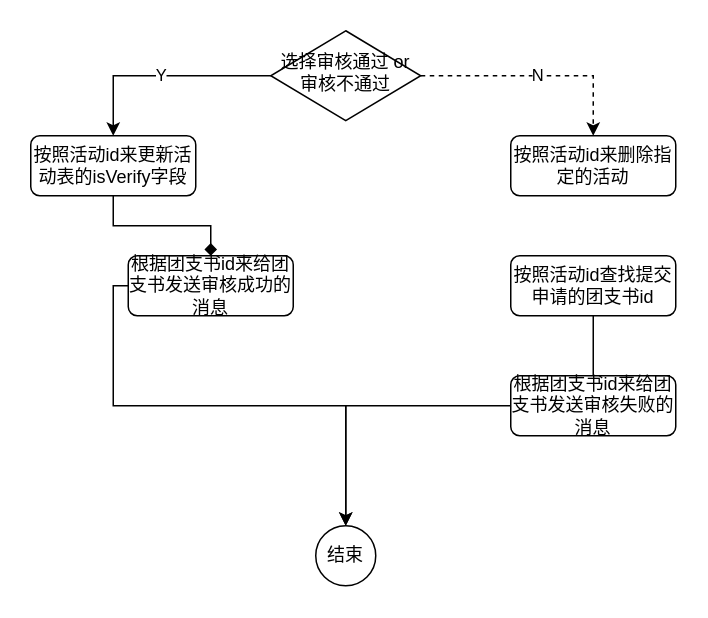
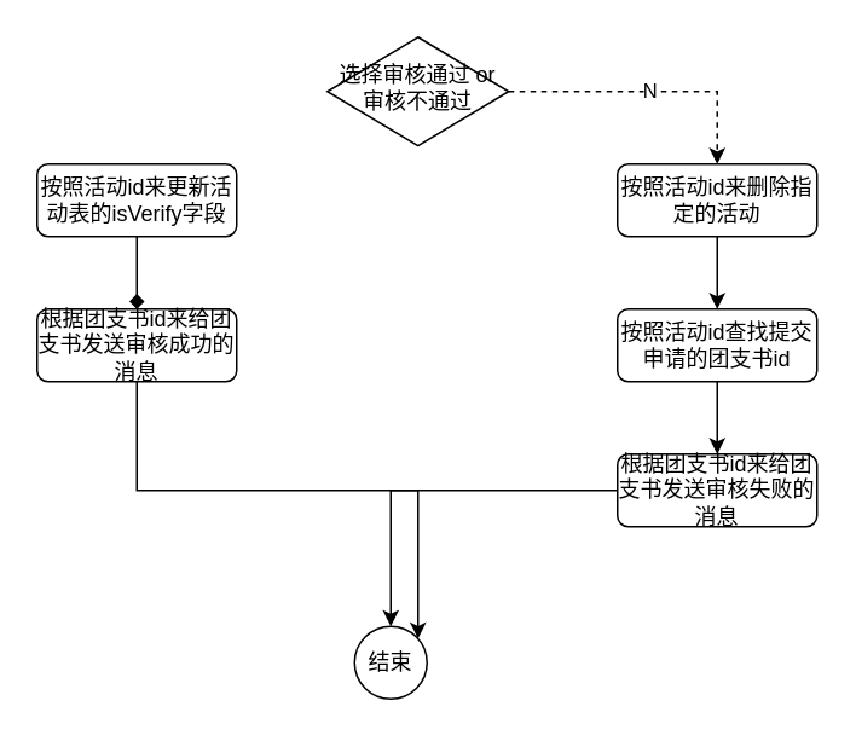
- <mxCell id="2" value="Y" style="edgeStyle=orthogonalEdgeStyle;rounded=0;orthogonalLoop=1;jettySize=auto;html=1;" parent="1" source="4" target="8" edge="1"><mxGeometry relative="1" as="geometry" /></mxCell>
+ <mxCell id="5" style="edgeStyle=orthogonalEdgeStyle;rounded=0;orthogonalLoop=1;jettySize=auto;html=1;" parent="1" source="6" target="10" edge="1"><mxGeometry relative="1" as="geometry" /></mxCell>
- <mxCell id="14" value="根据团支书id来给团支书发送审核成功的消息" style="rounded=1;whiteSpace=wrap;html=1;" parent="1" vertex="1"><mxGeometry x="85" y="170" width="110" height="40" as="geometry" /></mxCell>
+ <mxCell id="14" value="根据团支书id来给团支书发送审核成功的消息" style="rounded=1;whiteSpace=wrap;html=1;" parent="1" vertex="1"><mxGeometry x="20" y="170" width="110" height="40" as="geometry" /></mxCell>
- <mxCell id="9" style="edgeStyle=orthogonalEdgeStyle;rounded=0;orthogonalLoop=1;jettySize=auto;html=1;endArrow=none;" parent="1" source="10" target="12" edge="1"><mxGeometry relative="1" as="geometry" /></mxCell>
+ <mxCell id="9" style="edgeStyle=orthogonalEdgeStyle;rounded=0;orthogonalLoop=1;jettySize=auto;html=1;" parent="1" source="10" target="12" edge="1"><mxGeometry relative="1" as="geometry" /></mxCell>
- <mxCell id="15" value="结束" style="ellipse;whiteSpace=wrap;html=1;aspect=fixed;" vertex="1" parent="1"><mxGeometry x="210" y="350" width="40" height="40" as="geometry" /></mxCell>
+ <mxCell id="15" value="结束" style="ellipse;whiteSpace=wrap;html=1;aspect=fixed;" vertex="1" parent="1"><mxGeometry x="195" y="345" width="40" height="40" as="geometry" /></mxCell>
